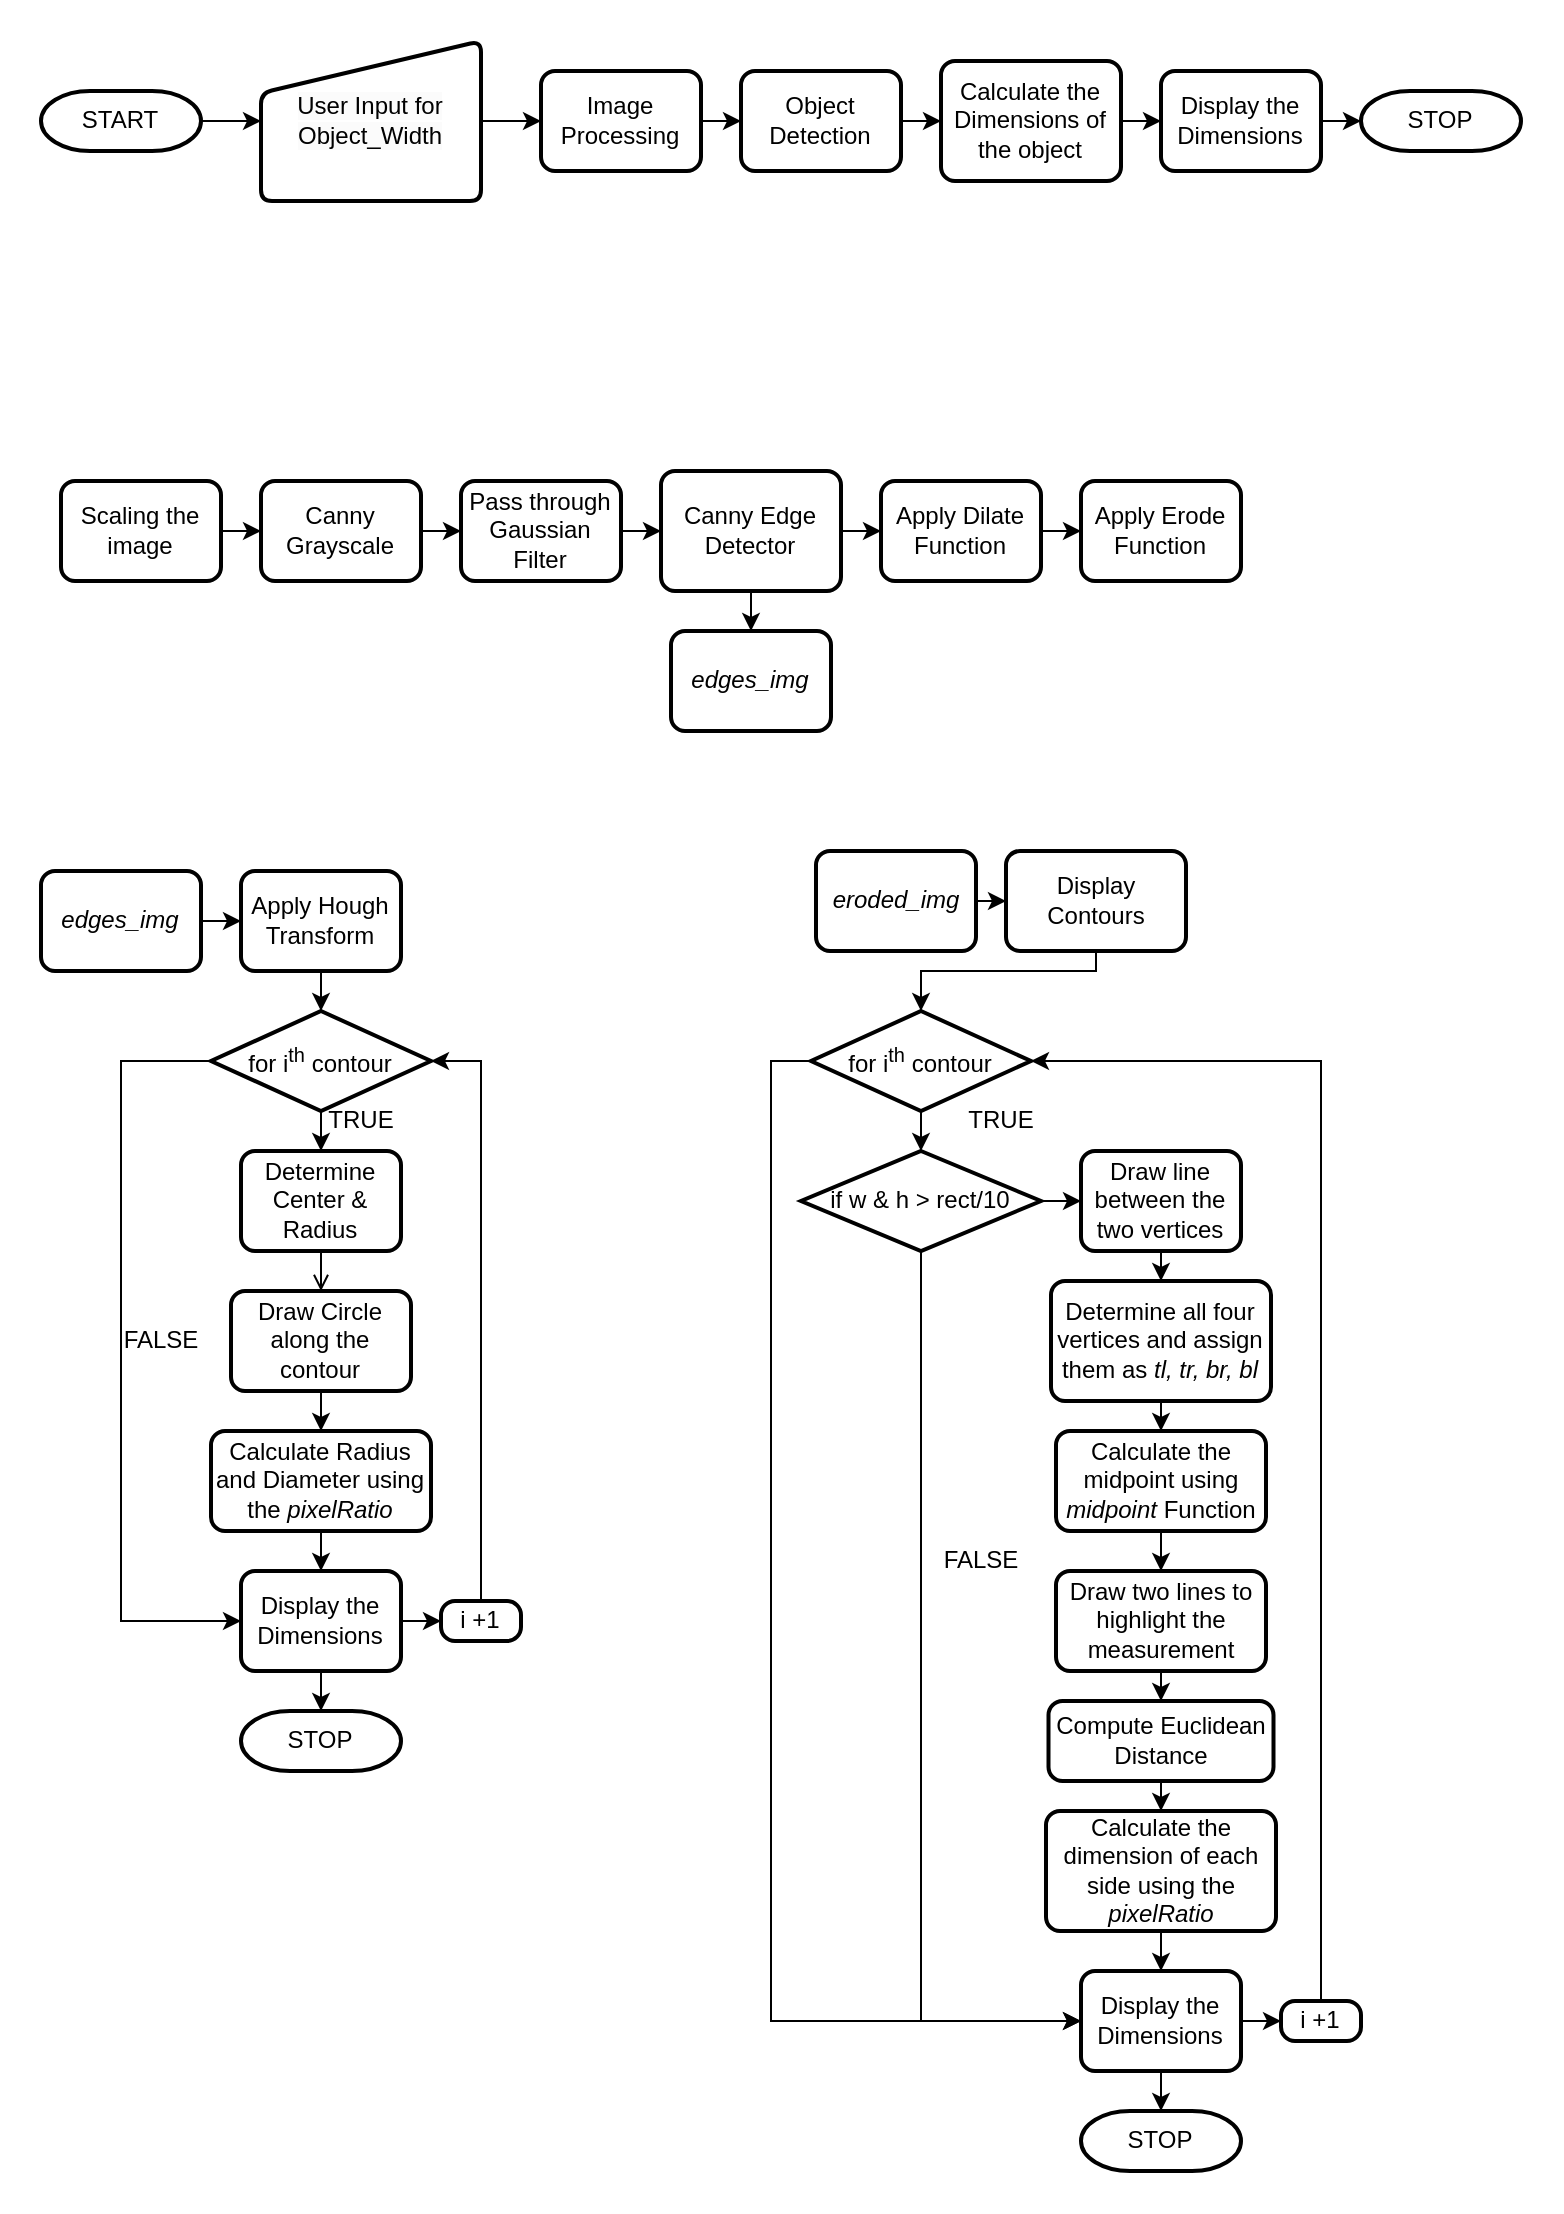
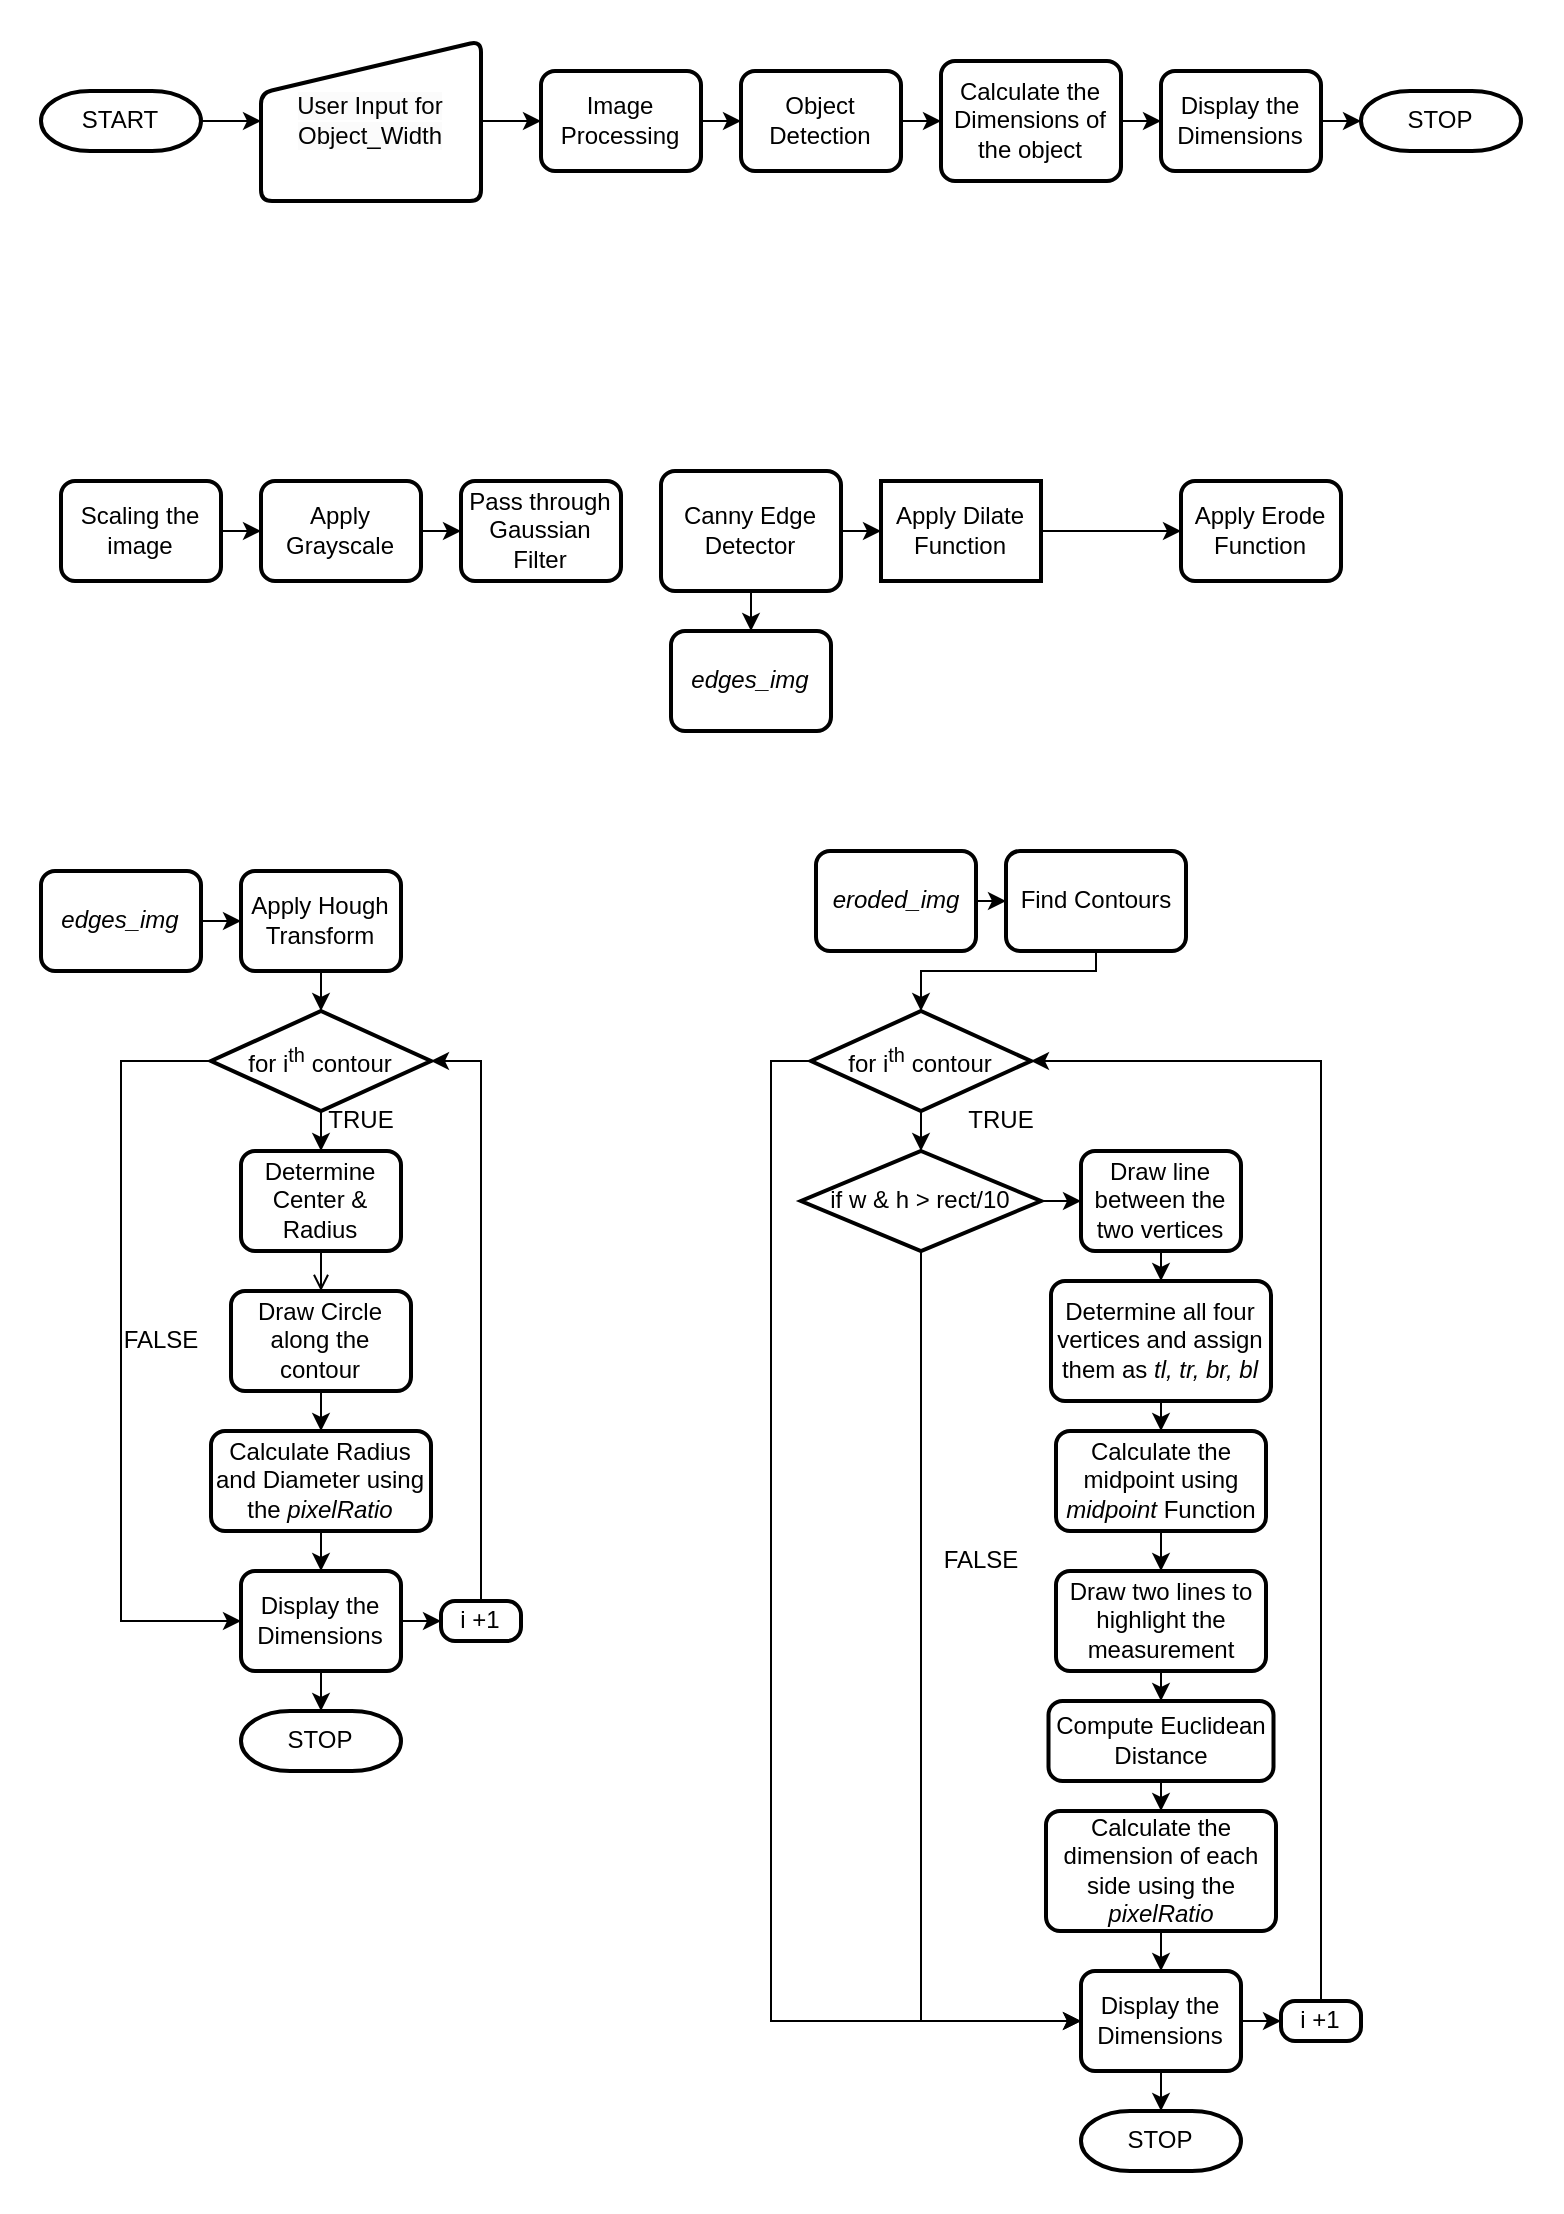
- <mxCell id="14" value="Canny Grayscale" style="rounded=1;whiteSpace=wrap;html=1;absoluteArcSize=1;arcSize=14;strokeWidth=2;" parent="1" vertex="1"><mxGeometry x="130" y="240" width="80" height="50" as="geometry" /></mxCell>
+ <mxCell id="14" value="Apply Grayscale" style="rounded=1;whiteSpace=wrap;html=1;absoluteArcSize=1;arcSize=14;strokeWidth=2;" parent="1" vertex="1"><mxGeometry x="130" y="240" width="80" height="50" as="geometry" /></mxCell>
- <mxCell id="15" style="edgeStyle=orthogonalEdgeStyle;rounded=0;orthogonalLoop=1;jettySize=auto;html=1;exitX=1;exitY=0.5;exitDx=0;exitDy=0;entryX=0;entryY=0.5;entryDx=0;entryDy=0;" parent="1" source="16" target="19" edge="1"><mxGeometry relative="1" as="geometry" /></mxCell>
- <mxCell id="21" value="Apply Dilate Function" style="rounded=1;whiteSpace=wrap;html=1;absoluteArcSize=1;arcSize=14;strokeWidth=2;" parent="1" vertex="1"><mxGeometry x="440" y="240" width="80" height="50" as="geometry" /></mxCell>
+ <mxCell id="21" value="Apply Dilate Function" style="whiteSpace=wrap;html=1;absoluteArcSize=1;arcSize=14;strokeWidth=2;rounded=0;" parent="1" vertex="1"><mxGeometry x="440" y="240" width="80" height="50" as="geometry" /></mxCell>
- <mxCell id="24" value="Apply Erode Function" style="rounded=1;whiteSpace=wrap;html=1;absoluteArcSize=1;arcSize=14;strokeWidth=2;" parent="1" vertex="1"><mxGeometry x="540" y="240" width="80" height="50" as="geometry" /></mxCell>
+ <mxCell id="24" value="Apply Erode Function" style="rounded=1;whiteSpace=wrap;html=1;absoluteArcSize=1;arcSize=14;strokeWidth=2;" parent="1" vertex="1"><mxGeometry x="590" y="240" width="80" height="50" as="geometry" /></mxCell>
- <mxCell id="52" value="Display Contours" style="rounded=1;whiteSpace=wrap;html=1;absoluteArcSize=1;arcSize=14;strokeWidth=2;" parent="1" vertex="1"><mxGeometry x="502.5" y="425" width="90" height="50" as="geometry" /></mxCell>
+ <mxCell id="52" value="Find Contours" style="rounded=1;whiteSpace=wrap;html=1;absoluteArcSize=1;arcSize=14;strokeWidth=2;" parent="1" vertex="1"><mxGeometry x="502.5" y="425" width="90" height="50" as="geometry" /></mxCell>
